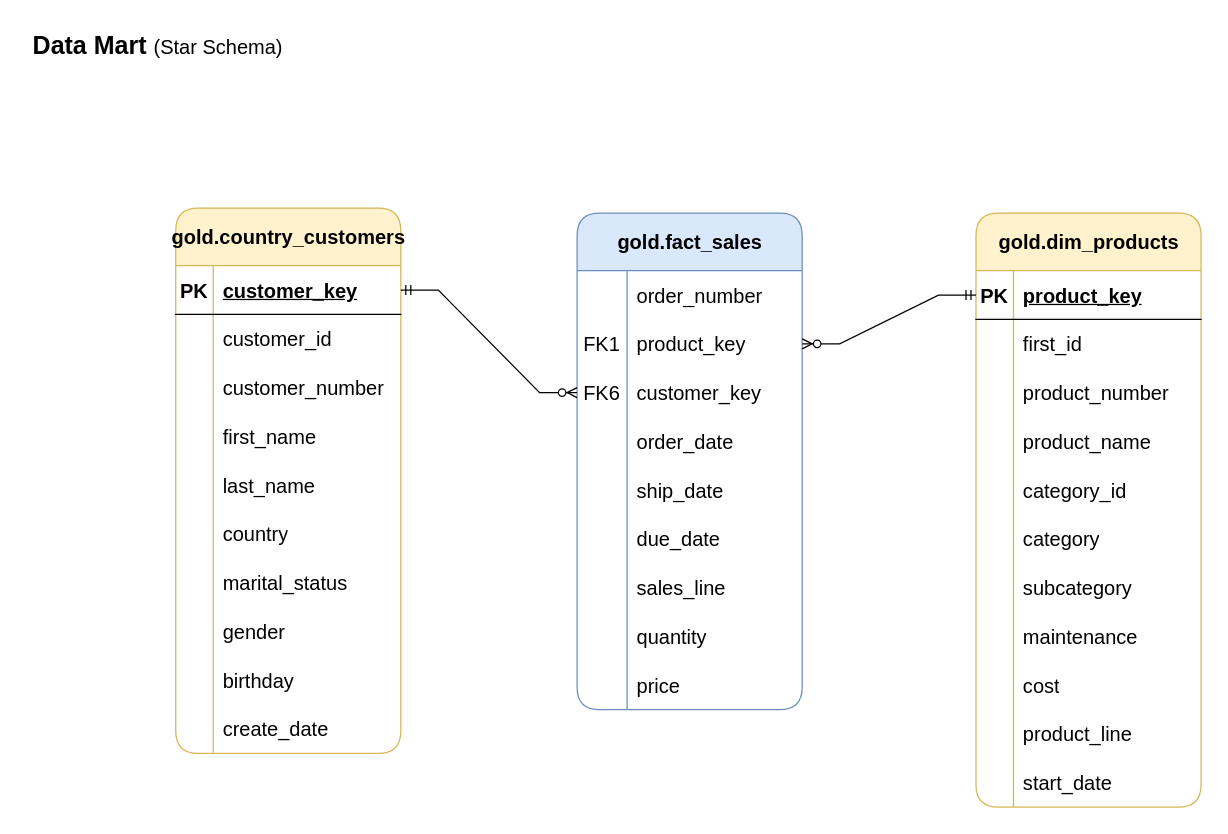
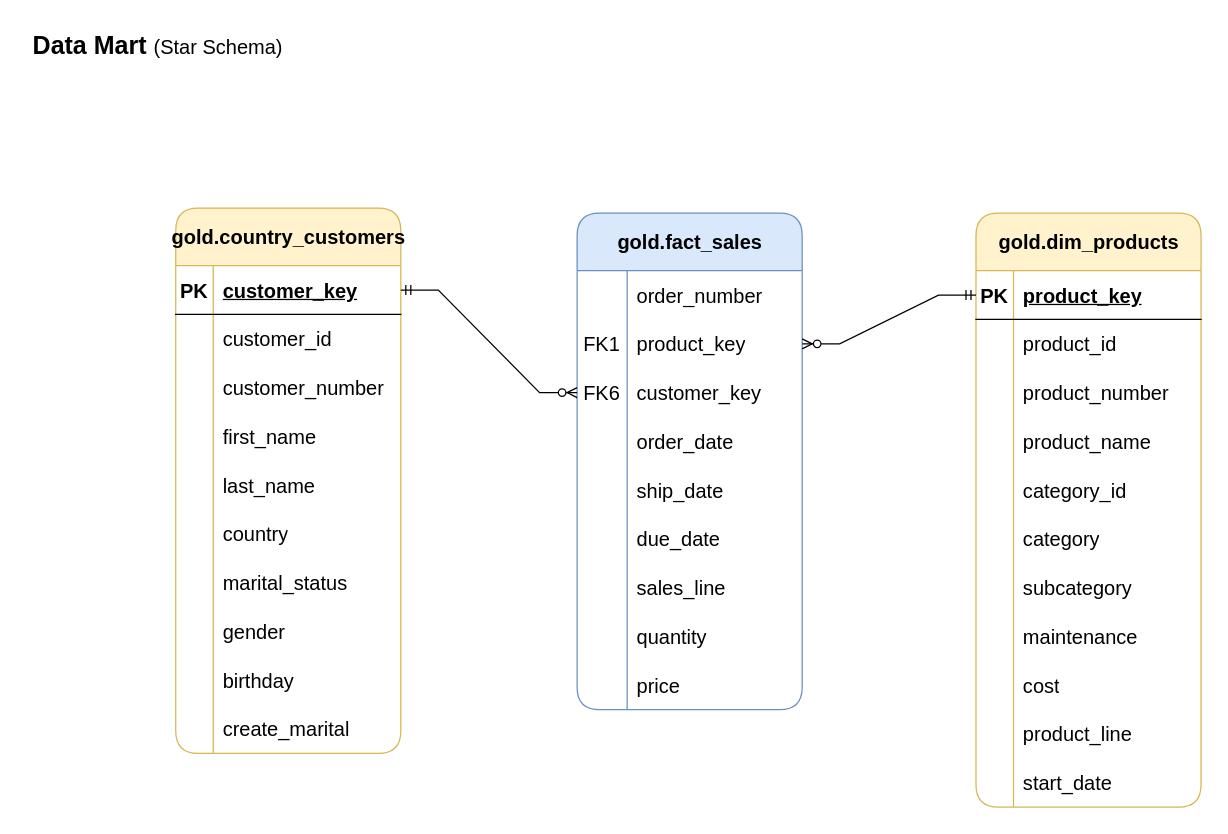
- <mxCell id="68" value="first_id" style="shape=partialRectangle;connectable=0;fillColor=none;top=0;left=0;bottom=0;right=0;align=left;spacingLeft=6;overflow=hidden;whiteSpace=wrap;html=1;fontSize=16;" parent="66" vertex="1"><mxGeometry x="30" width="150" height="39" as="geometry"><mxRectangle width="150" height="39" as="alternateBounds" /></mxGeometry></mxCell>
+ <mxCell id="68" value="product_id" style="shape=partialRectangle;connectable=0;fillColor=none;top=0;left=0;bottom=0;right=0;align=left;spacingLeft=6;overflow=hidden;whiteSpace=wrap;html=1;fontSize=16;" parent="66" vertex="1"><mxGeometry x="30" width="150" height="39" as="geometry"><mxRectangle width="150" height="39" as="alternateBounds" /></mxGeometry></mxCell>
- <mxCell id="33" value="create_date" style="shape=partialRectangle;connectable=0;fillColor=none;top=0;left=0;bottom=0;right=0;align=left;spacingLeft=6;overflow=hidden;whiteSpace=wrap;html=1;fontSize=16;" parent="31" vertex="1"><mxGeometry x="30" width="150" height="39" as="geometry"><mxRectangle width="150" height="39" as="alternateBounds" /></mxGeometry></mxCell>
+ <mxCell id="33" value="create_marital" style="shape=partialRectangle;connectable=0;fillColor=none;top=0;left=0;bottom=0;right=0;align=left;spacingLeft=6;overflow=hidden;whiteSpace=wrap;html=1;fontSize=16;" parent="31" vertex="1"><mxGeometry x="30" width="150" height="39" as="geometry"><mxRectangle width="150" height="39" as="alternateBounds" /></mxGeometry></mxCell>
